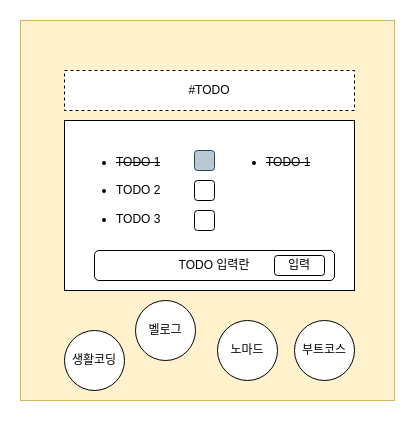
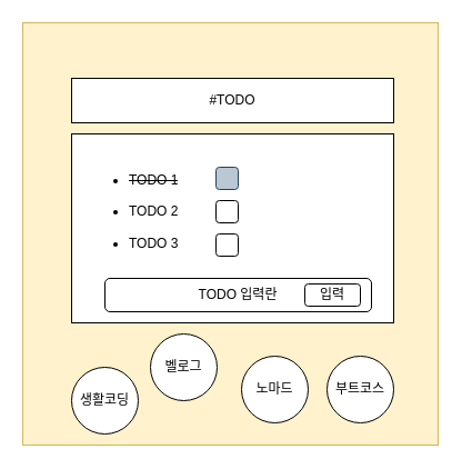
- <mxCell id="3" value="#TODO" style="rounded=0;whiteSpace=wrap;html=1;dashed=1;" vertex="1" parent="1"><mxGeometry x="64" y="70" width="290" height="40" as="geometry" /></mxCell>
+ <mxCell id="3" value="#TODO" style="rounded=0;whiteSpace=wrap;html=1;" vertex="1" parent="1"><mxGeometry x="64" y="70" width="290" height="40" as="geometry" /></mxCell>
- <mxCell id="11" value="&lt;ul&gt;&lt;li&gt;&lt;strike&gt;TODO 1&lt;/strike&gt;&lt;br&gt;&lt;br&gt;&lt;/li&gt;&lt;/ul&gt;" style="text;strokeColor=none;fillColor=none;html=1;whiteSpace=wrap;verticalAlign=middle;overflow=hidden;" vertex="1" parent="1"><mxGeometry x="224" y="140" width="120" height="40" as="geometry" /></mxCell>
